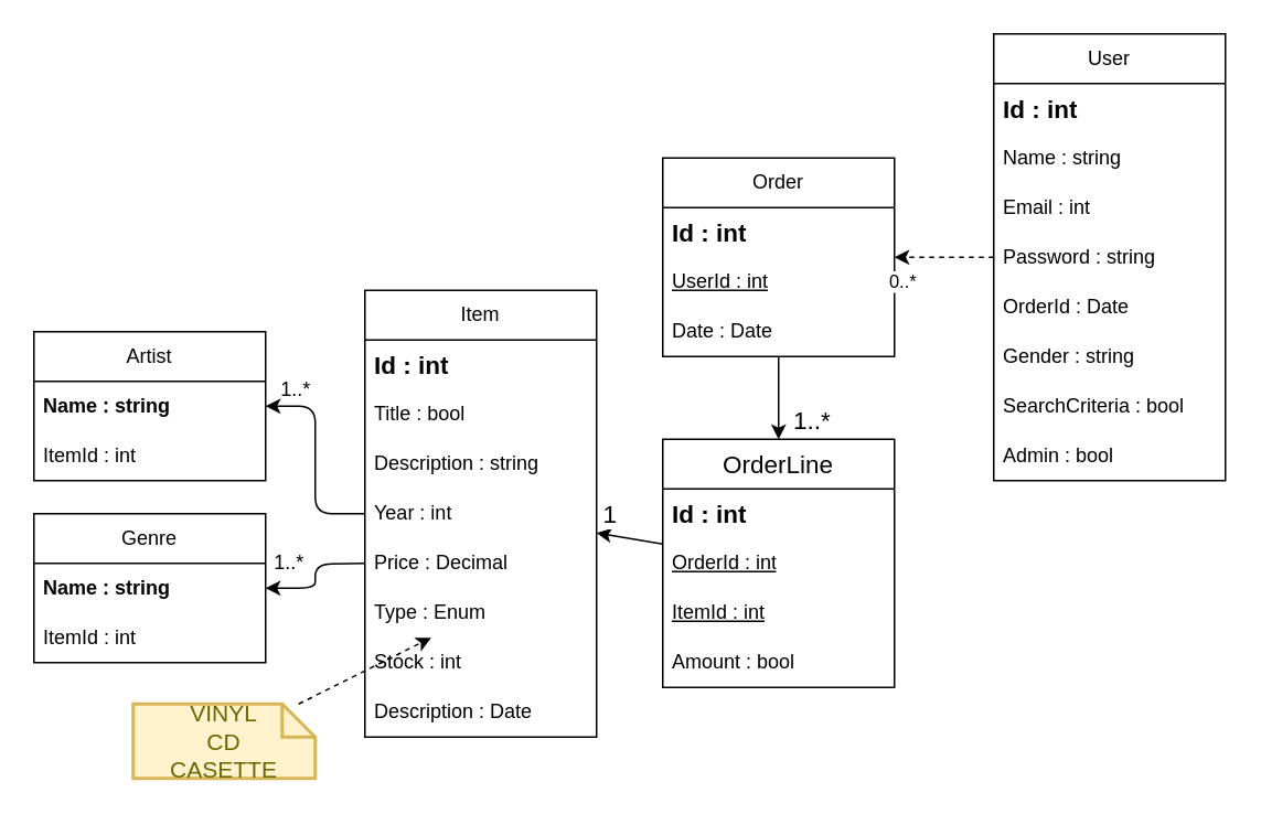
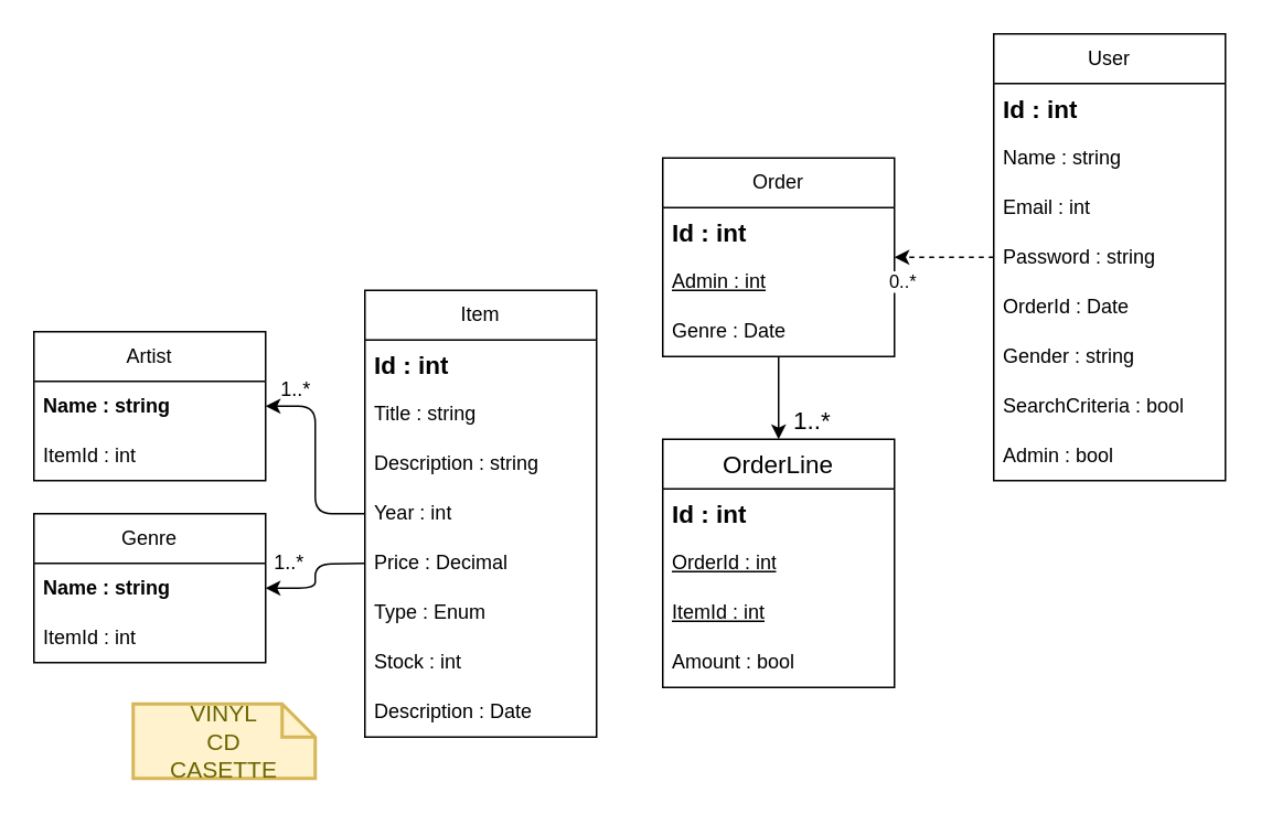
- <mxCell id="24" value="UserId : int" style="text;strokeColor=none;fillColor=none;align=left;verticalAlign=middle;spacingLeft=4;spacingRight=4;overflow=hidden;points=[[0,0.5],[1,0.5]];portConstraint=eastwest;rotatable=0;whiteSpace=wrap;html=1;fontStyle=4" parent="22" vertex="1"><mxGeometry y="60" width="140" height="30" as="geometry" /></mxCell>
+ <mxCell id="24" value="Admin : int" style="text;strokeColor=none;fillColor=none;align=left;verticalAlign=middle;spacingLeft=4;spacingRight=4;overflow=hidden;points=[[0,0.5],[1,0.5]];portConstraint=eastwest;rotatable=0;whiteSpace=wrap;html=1;fontStyle=4" parent="22" vertex="1"><mxGeometry y="60" width="140" height="30" as="geometry" /></mxCell>
- <mxCell id="25" value="Date : Date" style="text;strokeColor=none;fillColor=none;align=left;verticalAlign=middle;spacingLeft=4;spacingRight=4;overflow=hidden;points=[[0,0.5],[1,0.5]];portConstraint=eastwest;rotatable=0;whiteSpace=wrap;html=1;" parent="22" vertex="1"><mxGeometry y="90" width="140" height="30" as="geometry" /></mxCell>
+ <mxCell id="25" value="Genre : Date" style="text;strokeColor=none;fillColor=none;align=left;verticalAlign=middle;spacingLeft=4;spacingRight=4;overflow=hidden;points=[[0,0.5],[1,0.5]];portConstraint=eastwest;rotatable=0;whiteSpace=wrap;html=1;" parent="22" vertex="1"><mxGeometry y="90" width="140" height="30" as="geometry" /></mxCell>
- <mxCell id="5" value="Title : bool" style="text;strokeColor=none;fillColor=none;align=left;verticalAlign=middle;spacingLeft=4;spacingRight=4;overflow=hidden;points=[[0,0.5],[1,0.5]];portConstraint=eastwest;rotatable=0;whiteSpace=wrap;html=1;" parent="3" vertex="1"><mxGeometry y="60" width="140" height="30" as="geometry" /></mxCell>
+ <mxCell id="5" value="Title : string" style="text;strokeColor=none;fillColor=none;align=left;verticalAlign=middle;spacingLeft=4;spacingRight=4;overflow=hidden;points=[[0,0.5],[1,0.5]];portConstraint=eastwest;rotatable=0;whiteSpace=wrap;html=1;" parent="3" vertex="1"><mxGeometry y="60" width="140" height="30" as="geometry" /></mxCell>
- <mxCell id="27" value="1" style="edgeStyle=none;html=1;fontSize=15;" parent="1" source="28" target="3" edge="1"><mxGeometry x="0.706" y="-13" relative="1" as="geometry"><mxPoint as="offset" /></mxGeometry></mxCell>
- <mxCell id="33" style="edgeStyle=none;html=1;fontSize=15;dashed=1;" parent="1" source="34" target="9" edge="1"><mxGeometry relative="1" as="geometry" /></mxCell>
